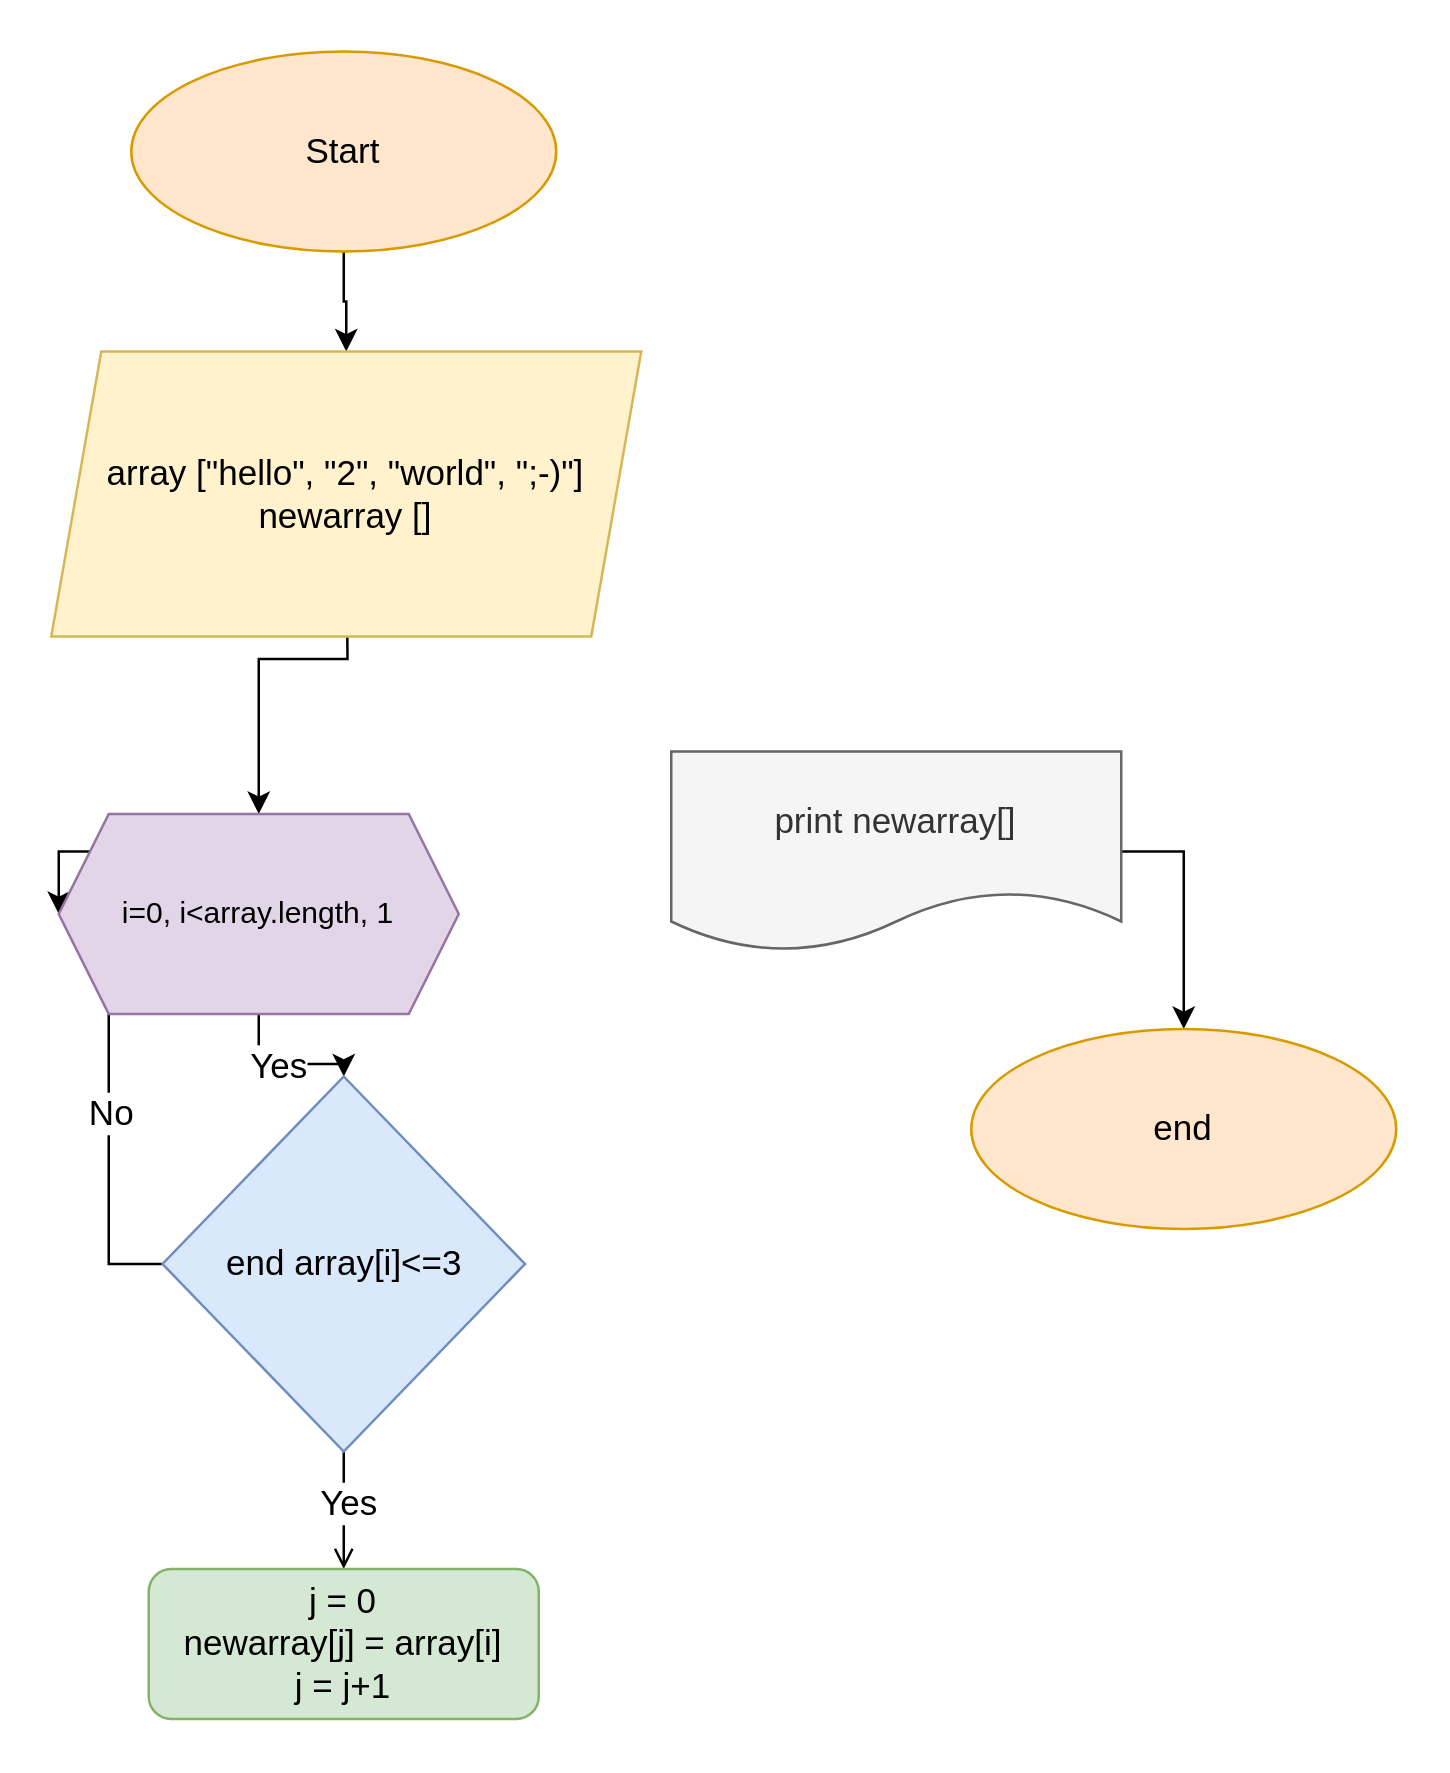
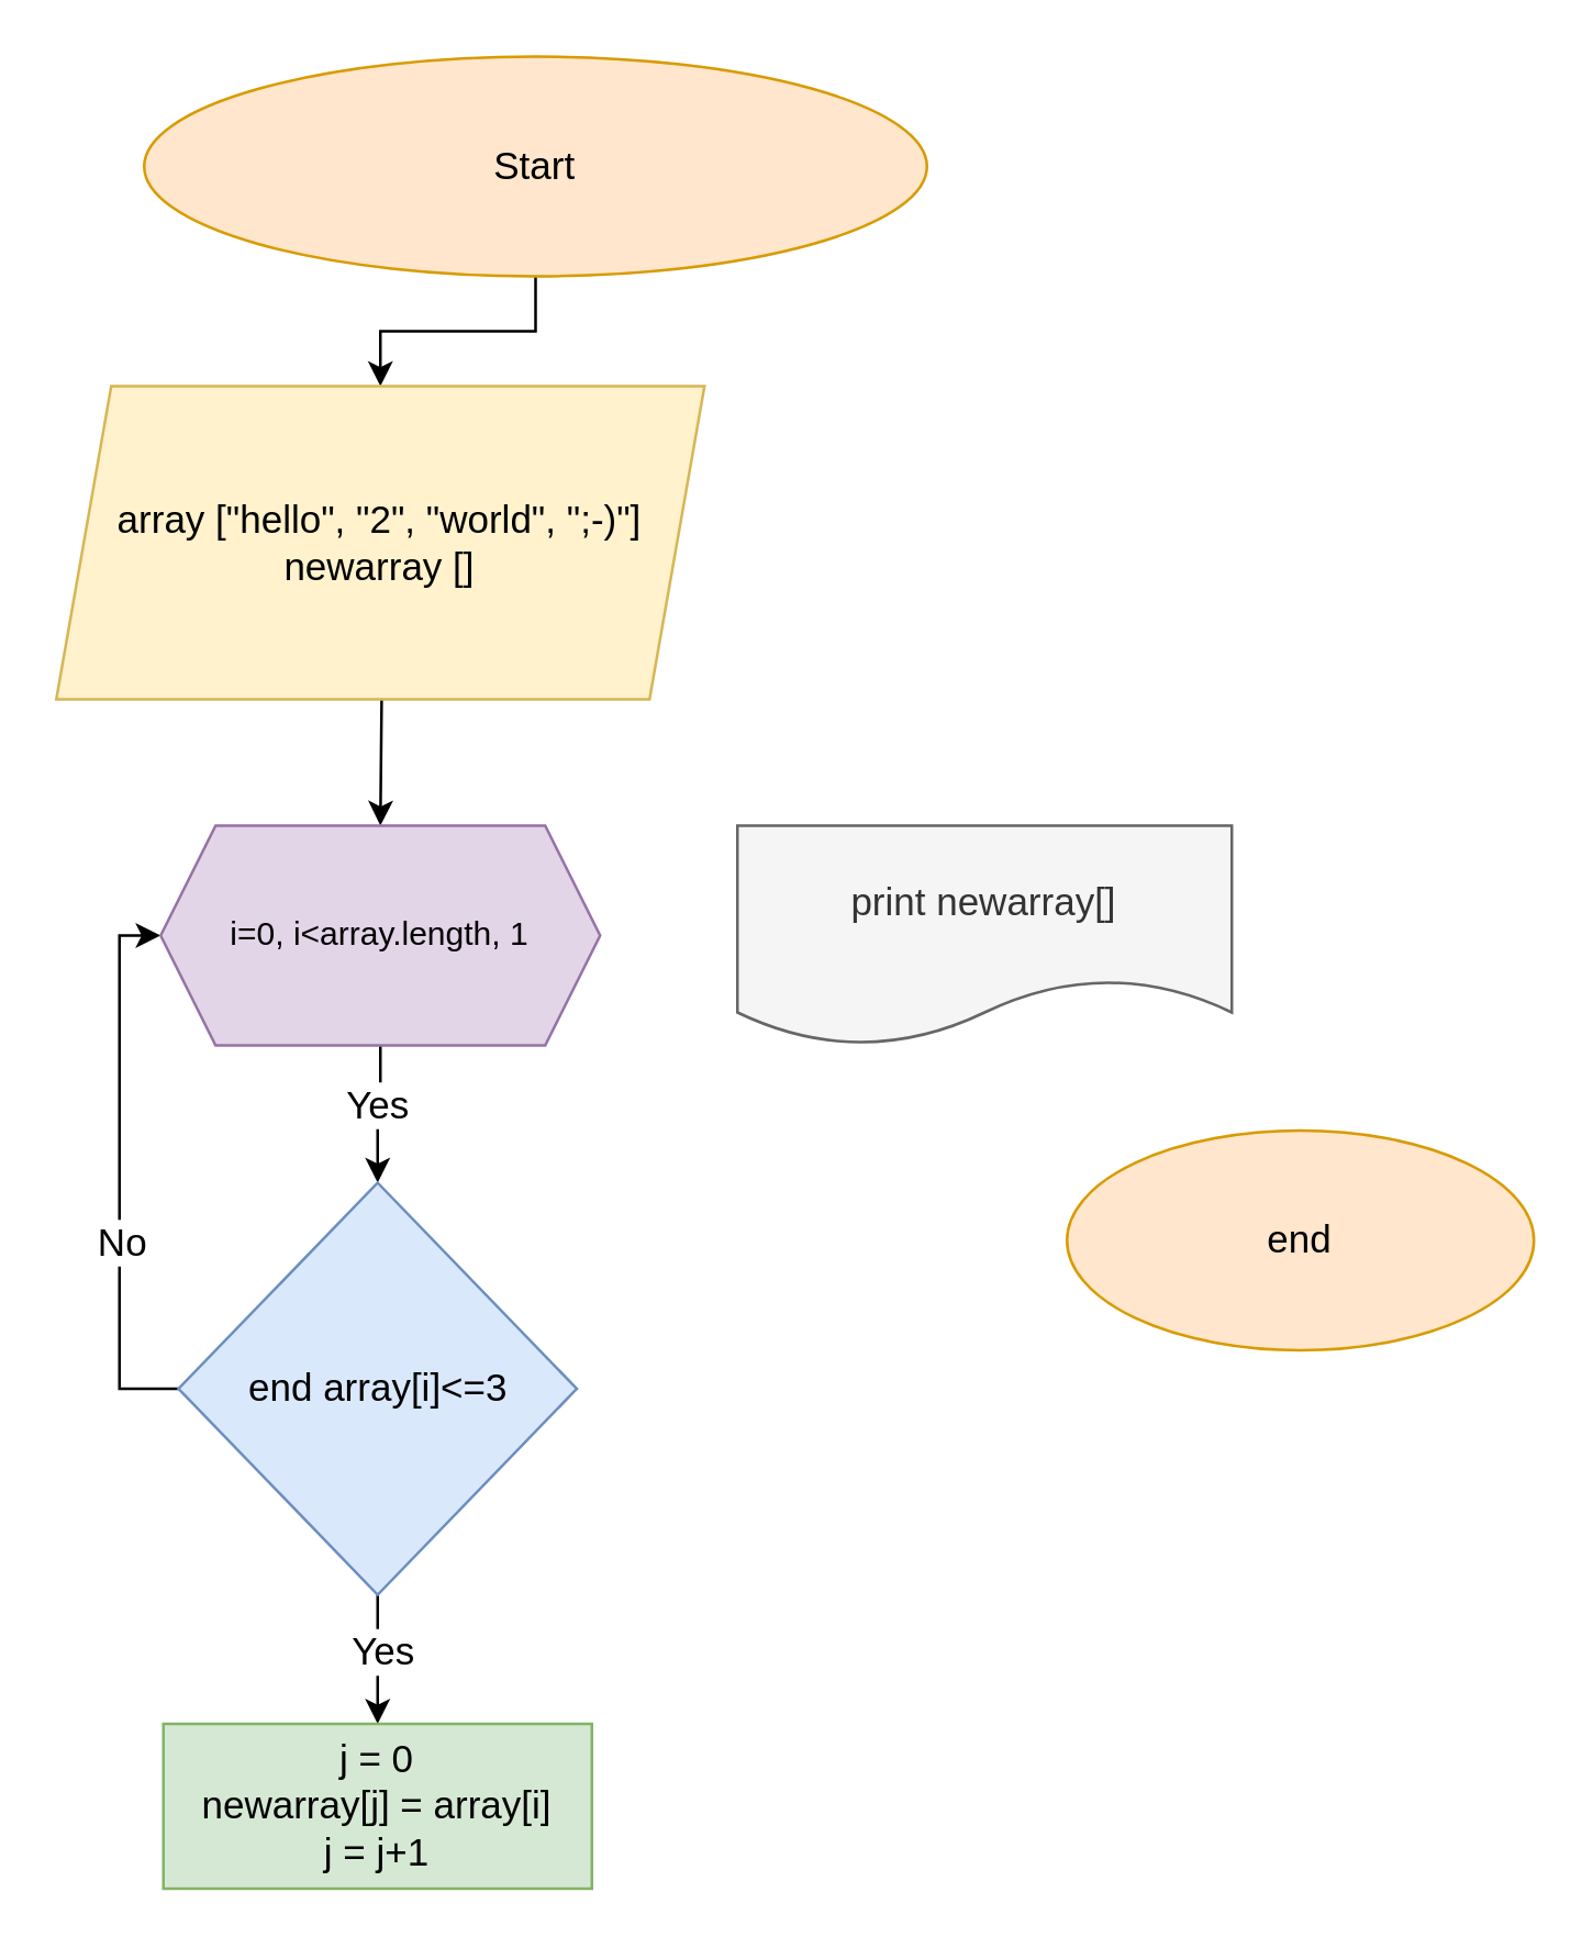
- <mxCell id="3" value="&lt;font style=&quot;font-size: 14px;&quot;&gt;Start&lt;/font&gt;" style="ellipse;whiteSpace=wrap;html=1;fillColor=#ffe6cc;strokeColor=#d79b00;" parent="1" vertex="1"><mxGeometry x="52" y="20" width="170" height="80" as="geometry" /></mxCell>
+ <mxCell id="3" value="&lt;font style=&quot;font-size: 14px;&quot;&gt;Start&lt;/font&gt;" style="ellipse;whiteSpace=wrap;html=1;fillColor=#ffe6cc;strokeColor=#d79b00;" parent="1" vertex="1"><mxGeometry x="52" y="20" width="285" height="80" as="geometry" /></mxCell>
- <mxCell id="7" style="edgeStyle=orthogonalEdgeStyle;rounded=0;orthogonalLoop=1;jettySize=auto;html=1;exitX=1;exitY=0.5;exitDx=0;exitDy=0;fontSize=20;" parent="1" source="8" target="10" edge="1"><mxGeometry relative="1" as="geometry" /></mxCell>
- <mxCell id="17" value="i=0, i&amp;lt;array.length, 1" style="shape=hexagon;perimeter=hexagonPerimeter2;whiteSpace=wrap;html=1;fixedSize=1;fillColor=#e1d5e7;strokeColor=#9673a6;" parent="1" vertex="1"><mxGeometry x="23" y="325" width="160" height="80" as="geometry" /></mxCell>
+ <mxCell id="17" value="i=0, i&amp;lt;array.length, 1" style="shape=hexagon;perimeter=hexagonPerimeter2;whiteSpace=wrap;html=1;fixedSize=1;fillColor=#e1d5e7;strokeColor=#9673a6;" parent="1" vertex="1"><mxGeometry x="58" y="300" width="160" height="80" as="geometry" /></mxCell>
- <mxCell id="11" value="" style="edgeStyle=orthogonalEdgeStyle;rounded=0;orthogonalLoop=1;jettySize=auto;html=1;fontSize=14;endArrow=open;" parent="1" source="15" target="16" edge="1"><mxGeometry relative="1" as="geometry" /></mxCell>
+ <mxCell id="11" value="" style="edgeStyle=orthogonalEdgeStyle;rounded=0;orthogonalLoop=1;jettySize=auto;html=1;fontSize=14;" parent="1" source="15" target="16" edge="1"><mxGeometry relative="1" as="geometry" /></mxCell>
- <mxCell id="16" value="j = 0&lt;br&gt;newarray[j] = array[i]&lt;br&gt;j = j+1" style="whiteSpace=wrap;html=1;fontSize=14;fillColor=#d5e8d4;strokeColor=#82b366;rounded=1;" parent="1" vertex="1"><mxGeometry x="59" y="627" width="156" height="60" as="geometry" /></mxCell>
+ <mxCell id="16" value="j = 0&lt;br&gt;newarray[j] = array[i]&lt;br&gt;j = j+1" style="rounded=0;whiteSpace=wrap;html=1;fontSize=14;fillColor=#d5e8d4;strokeColor=#82b366;" parent="1" vertex="1"><mxGeometry x="59" y="627" width="156" height="60" as="geometry" /></mxCell>
